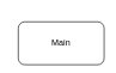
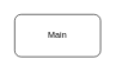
- <mxCell id="2" value="Main" style="rounded=1;whiteSpace=wrap;html=1;" vertex="1" parent="1"><mxGeometry x="25" y="30" width="120" height="60" as="geometry" /></mxCell>
+ <mxCell id="2" value="Main" style="rounded=1;whiteSpace=wrap;html=1;" vertex="1" parent="1"><mxGeometry x="20" y="20" width="120" height="60" as="geometry" /></mxCell>
